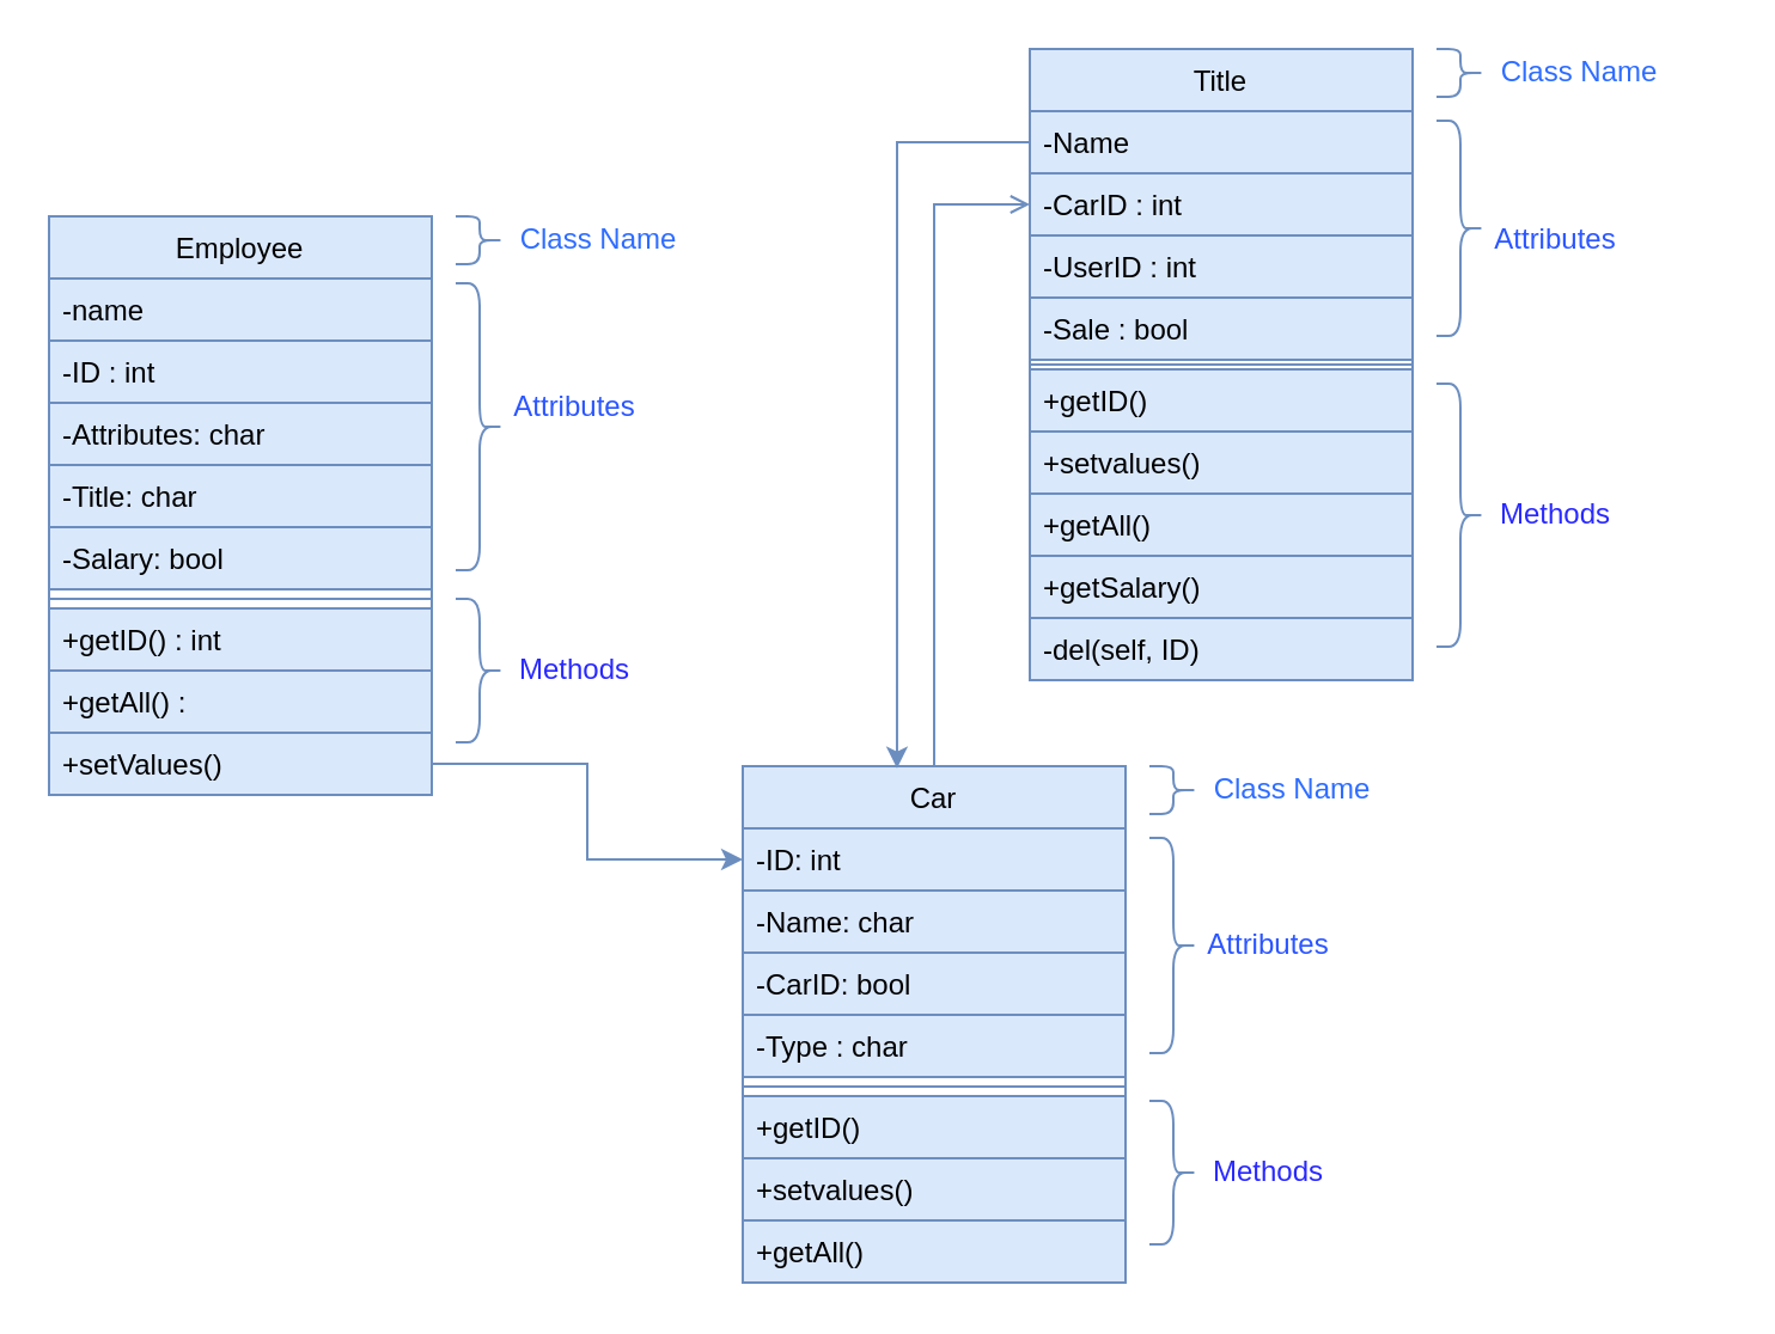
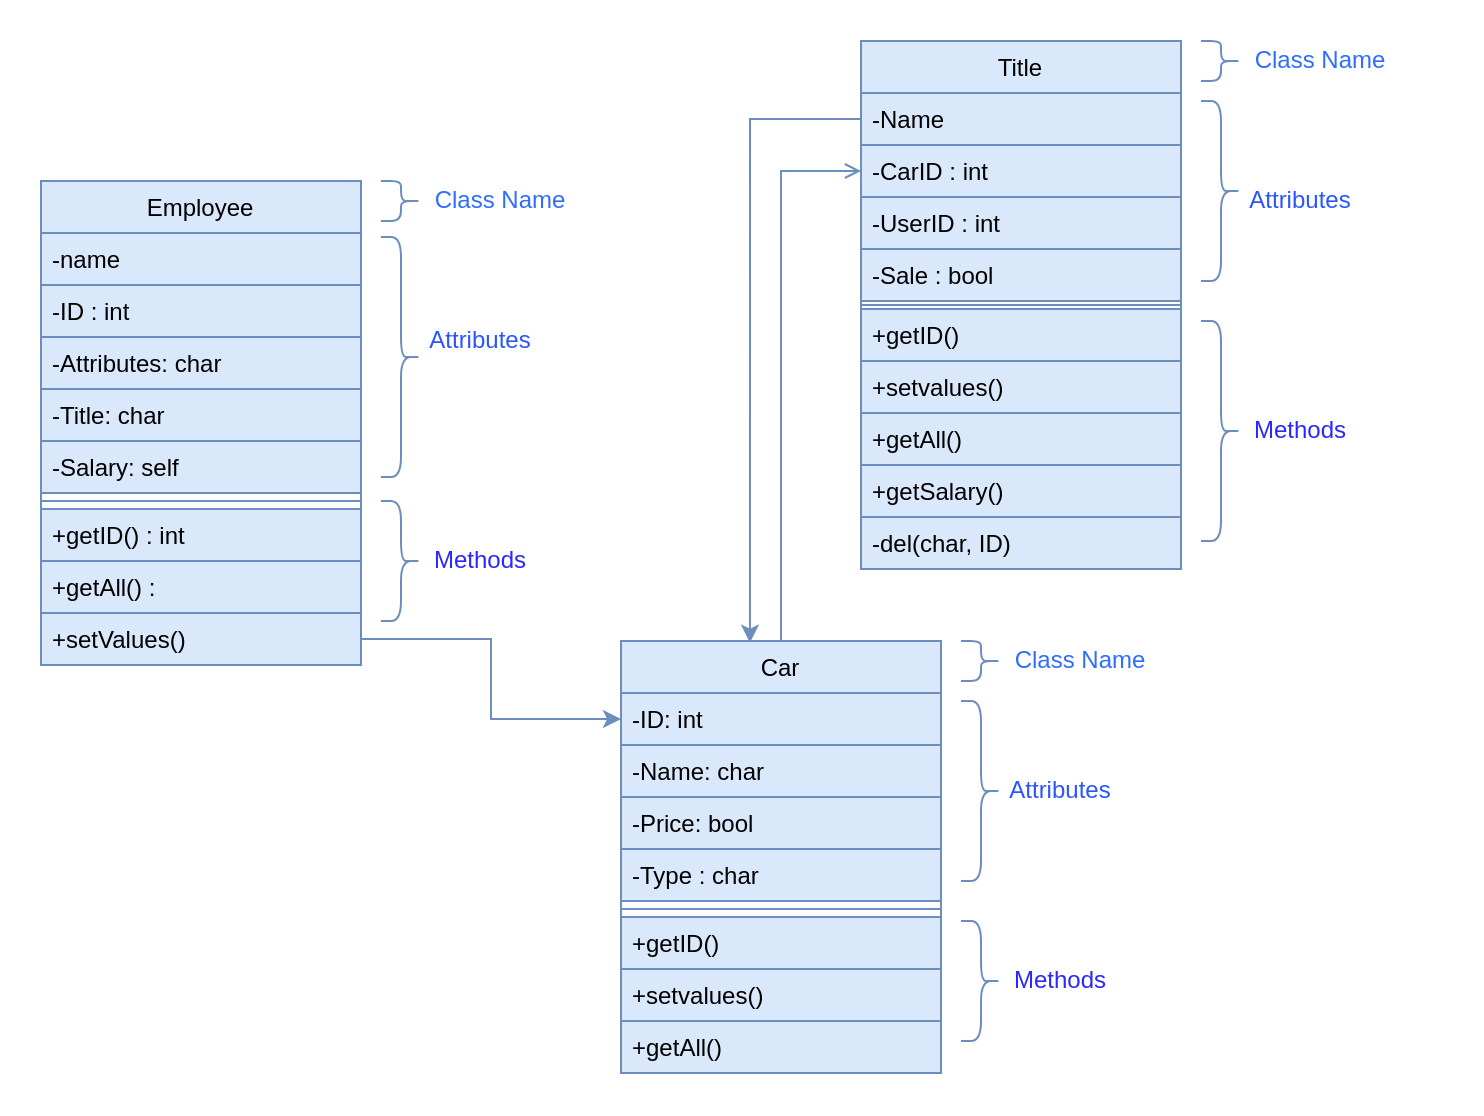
- <mxCell id="7" value="-Salary: bool" style="text;align=left;verticalAlign=top;spacingLeft=4;spacingRight=4;overflow=hidden;rotatable=0;points=[[0,0.5],[1,0.5]];portConstraint=eastwest;rounded=0;shadow=0;html=0;fillColor=#dae8fc;strokeColor=#6c8ebf;" parent="2" vertex="1"><mxGeometry y="130" width="160" height="26" as="geometry" /></mxCell>
+ <mxCell id="7" value="-Salary: self" style="text;align=left;verticalAlign=top;spacingLeft=4;spacingRight=4;overflow=hidden;rotatable=0;points=[[0,0.5],[1,0.5]];portConstraint=eastwest;rounded=0;shadow=0;html=0;fillColor=#dae8fc;strokeColor=#6c8ebf;" parent="2" vertex="1"><mxGeometry y="130" width="160" height="26" as="geometry" /></mxCell>
- <mxCell id="38" value="-del(self, ID)" style="text;align=left;verticalAlign=top;spacingLeft=4;spacingRight=4;overflow=hidden;rotatable=0;points=[[0,0.5],[1,0.5]];portConstraint=eastwest;fillColor=#dae8fc;strokeColor=#6c8ebf;" vertex="1" parent="28"><mxGeometry y="238" width="160" height="26" as="geometry" /></mxCell>
+ <mxCell id="38" value="-del(char, ID)" style="text;align=left;verticalAlign=top;spacingLeft=4;spacingRight=4;overflow=hidden;rotatable=0;points=[[0,0.5],[1,0.5]];portConstraint=eastwest;fillColor=#dae8fc;strokeColor=#6c8ebf;" vertex="1" parent="28"><mxGeometry y="238" width="160" height="26" as="geometry" /></mxCell>
- <mxCell id="16" value="-CarID: bool" style="text;align=left;verticalAlign=top;spacingLeft=4;spacingRight=4;overflow=hidden;rotatable=0;points=[[0,0.5],[1,0.5]];portConstraint=eastwest;rounded=0;shadow=0;html=0;fillColor=#dae8fc;strokeColor=#6c8ebf;" vertex="1" parent="13"><mxGeometry y="78" width="160" height="26" as="geometry" /></mxCell>
+ <mxCell id="16" value="-Price: bool" style="text;align=left;verticalAlign=top;spacingLeft=4;spacingRight=4;overflow=hidden;rotatable=0;points=[[0,0.5],[1,0.5]];portConstraint=eastwest;rounded=0;shadow=0;html=0;fillColor=#dae8fc;strokeColor=#6c8ebf;" vertex="1" parent="13"><mxGeometry y="78" width="160" height="26" as="geometry" /></mxCell>
